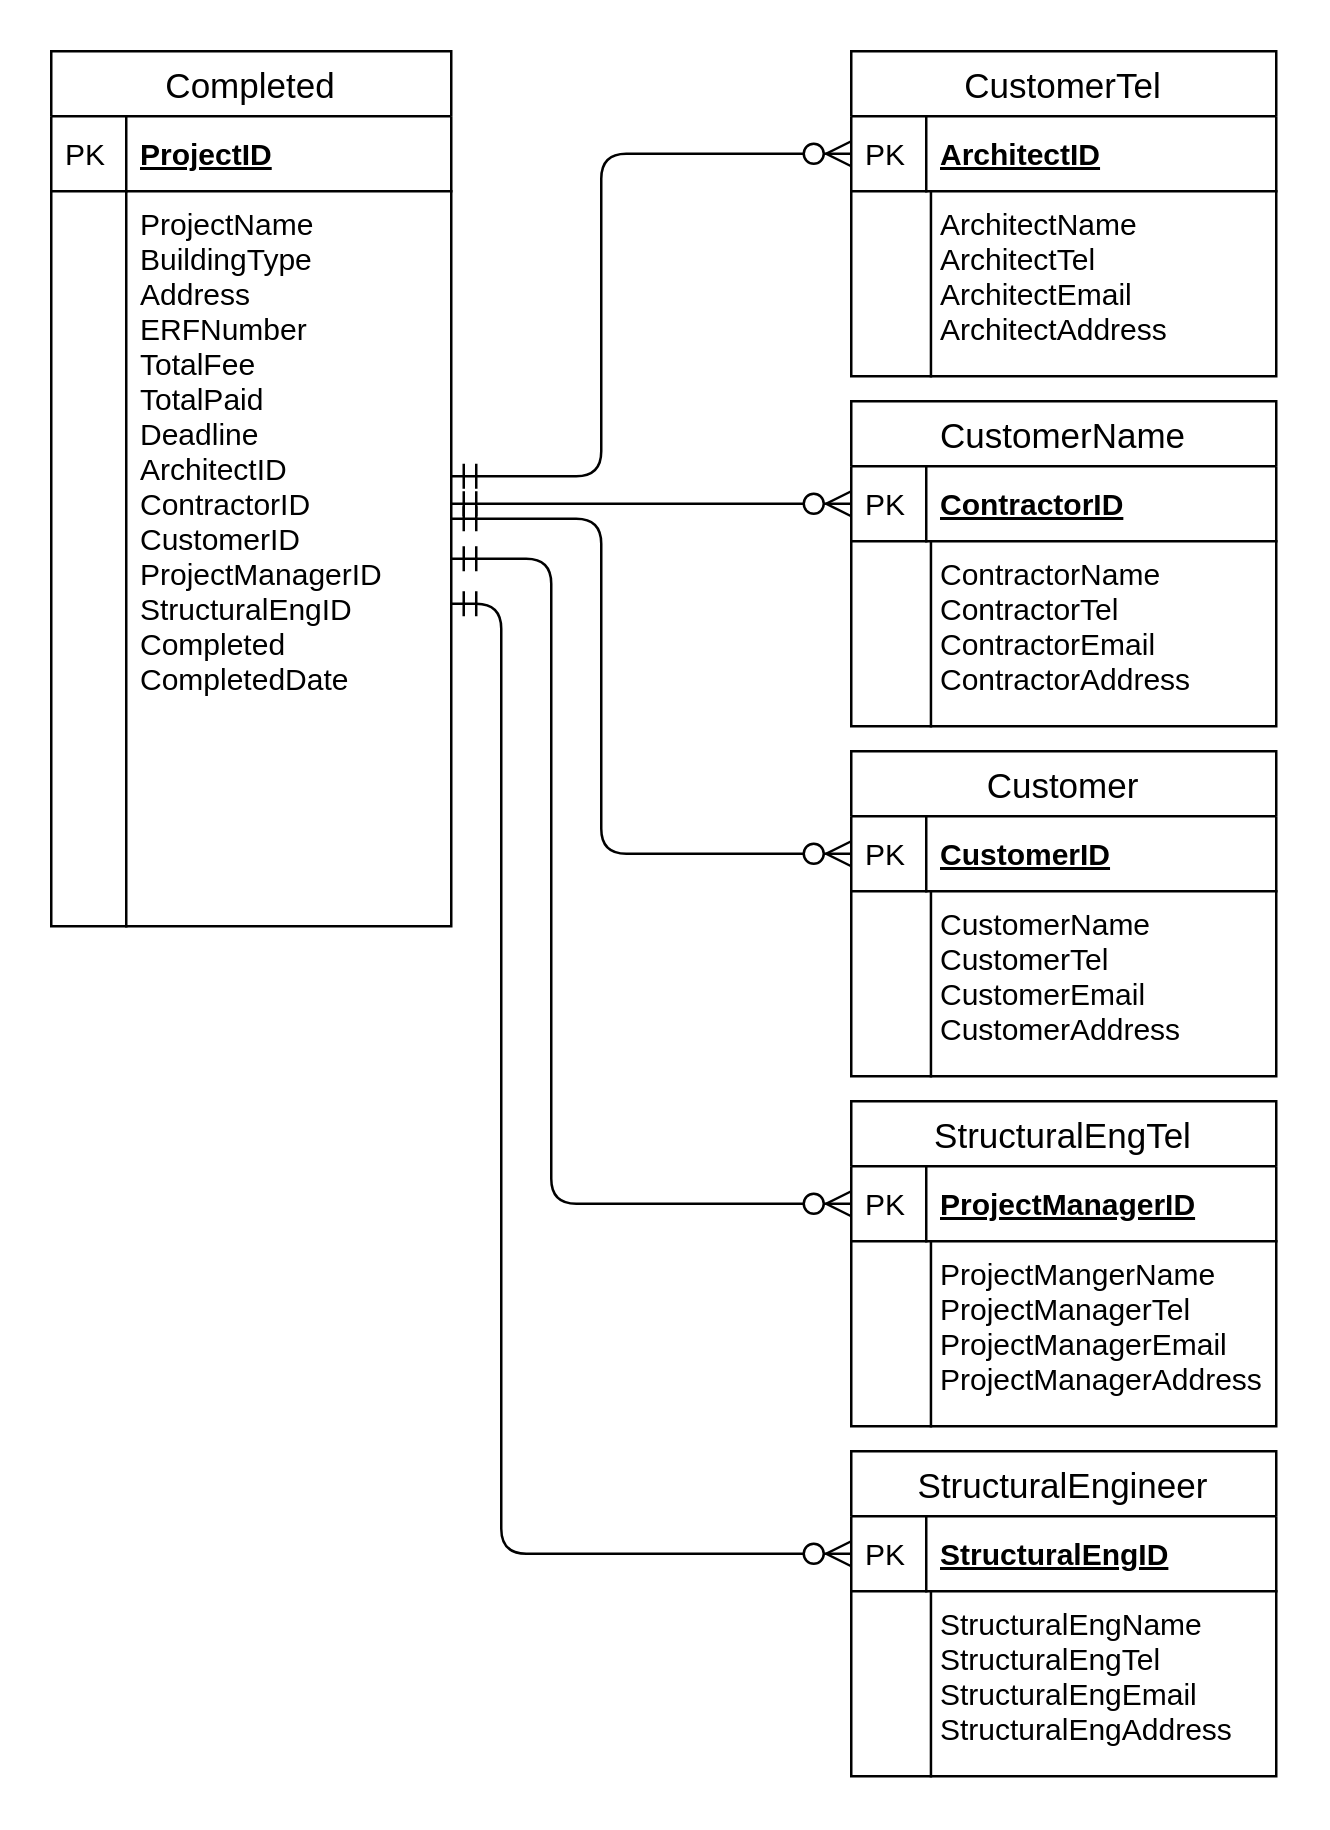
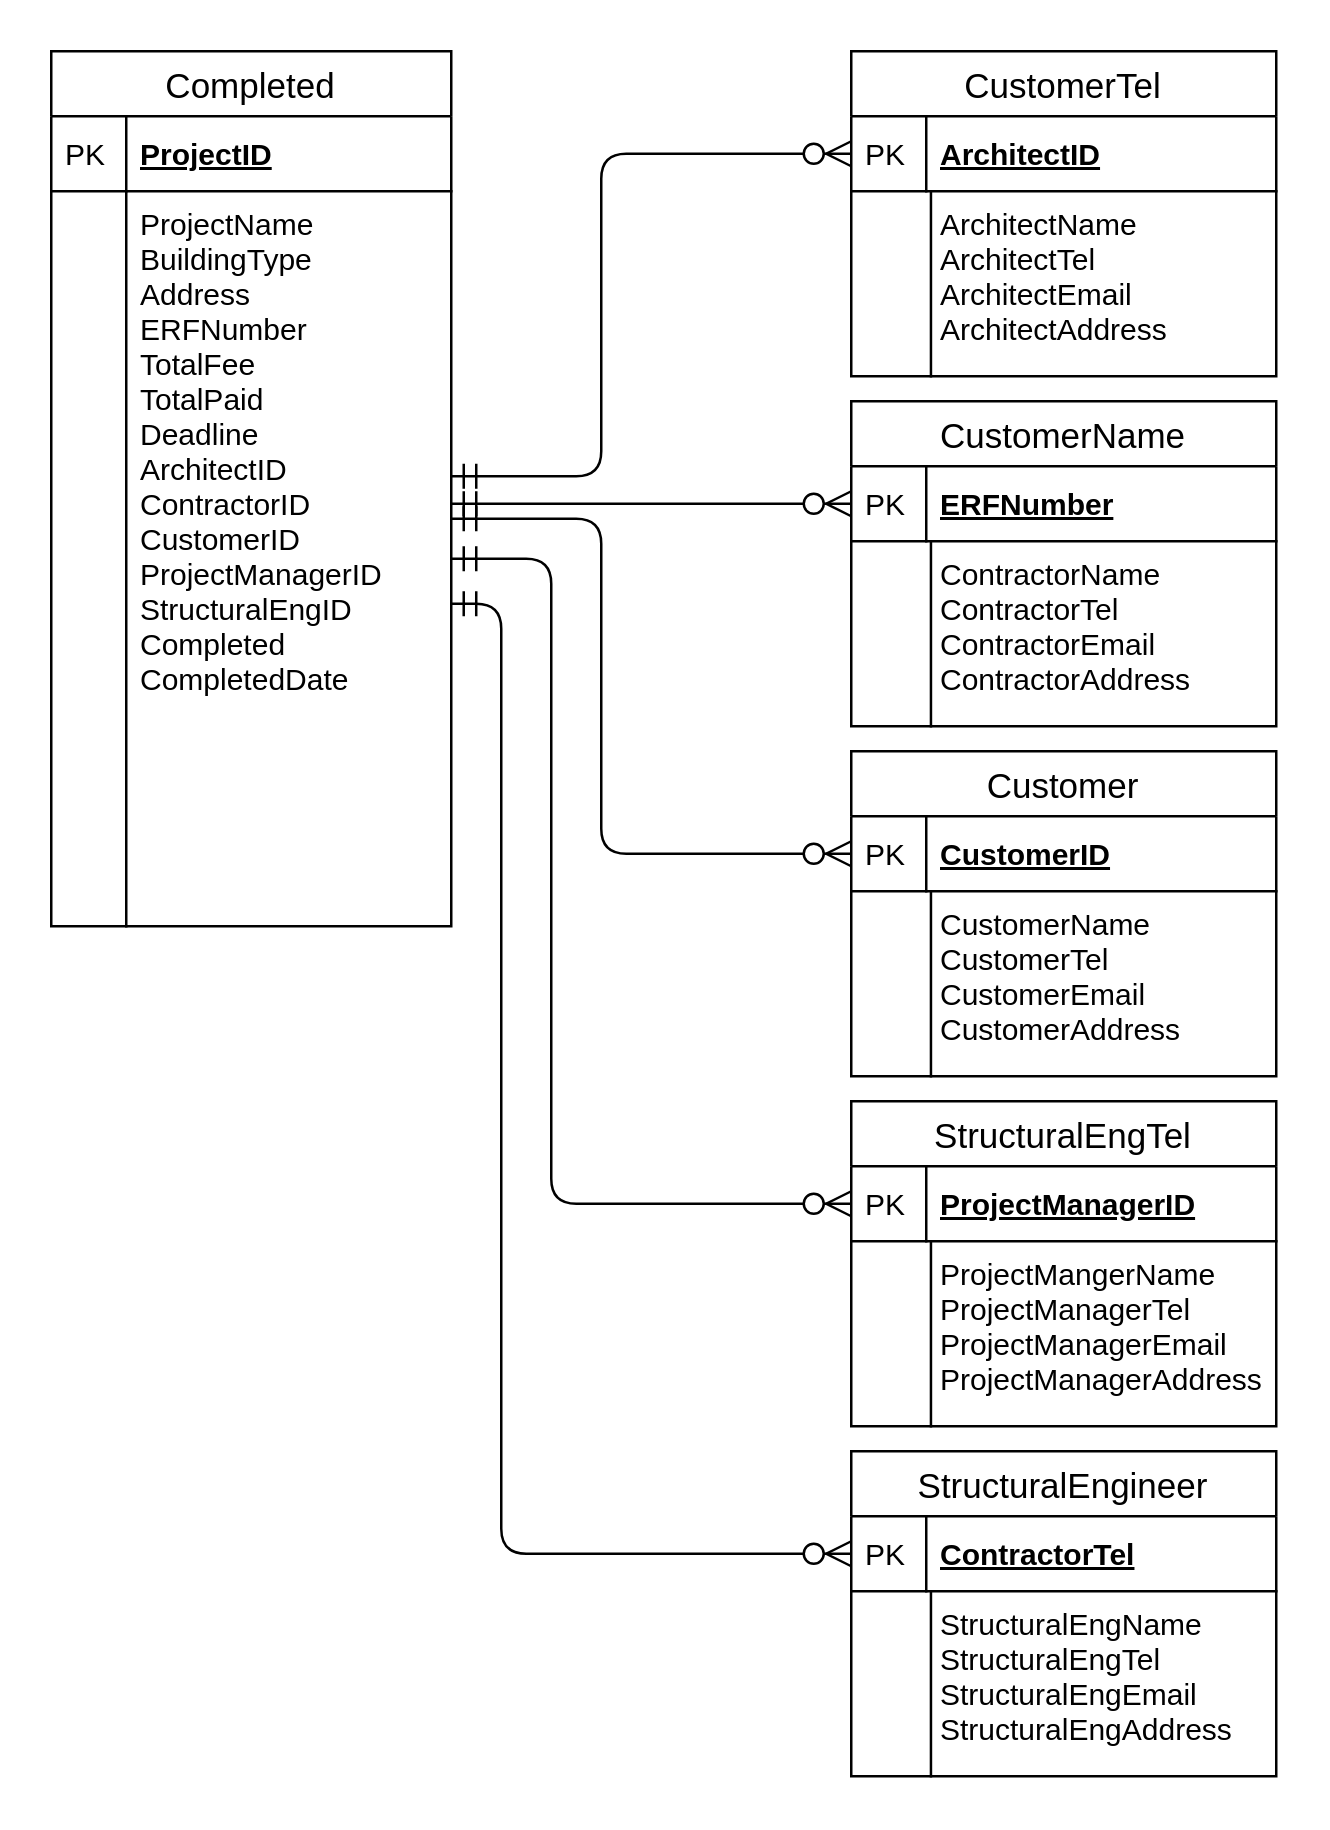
- <mxCell id="17" value="ContractorID" style="shape=partialRectangle;top=0;left=0;right=0;bottom=1;align=left;verticalAlign=middle;fillColor=none;spacingLeft=34;spacingRight=4;overflow=hidden;rotatable=0;points=[[0,0.5],[1,0.5]];portConstraint=eastwest;dropTarget=0;fontStyle=5;fontSize=12;" parent="16" vertex="1"><mxGeometry y="26" width="170" height="30" as="geometry" /></mxCell>
+ <mxCell id="17" value="ERFNumber" style="shape=partialRectangle;top=0;left=0;right=0;bottom=1;align=left;verticalAlign=middle;fillColor=none;spacingLeft=34;spacingRight=4;overflow=hidden;rotatable=0;points=[[0,0.5],[1,0.5]];portConstraint=eastwest;dropTarget=0;fontStyle=5;fontSize=12;" parent="16" vertex="1"><mxGeometry y="26" width="170" height="30" as="geometry" /></mxCell>
- <mxCell id="33" value="StructuralEngID" style="shape=partialRectangle;top=0;left=0;right=0;bottom=1;align=left;verticalAlign=middle;fillColor=none;spacingLeft=34;spacingRight=4;overflow=hidden;rotatable=0;points=[[0,0.5],[1,0.5]];portConstraint=eastwest;dropTarget=0;fontStyle=5;fontSize=12;" parent="32" vertex="1"><mxGeometry y="26" width="170" height="30" as="geometry" /></mxCell>
+ <mxCell id="33" value="ContractorTel" style="shape=partialRectangle;top=0;left=0;right=0;bottom=1;align=left;verticalAlign=middle;fillColor=none;spacingLeft=34;spacingRight=4;overflow=hidden;rotatable=0;points=[[0,0.5],[1,0.5]];portConstraint=eastwest;dropTarget=0;fontStyle=5;fontSize=12;" parent="32" vertex="1"><mxGeometry y="26" width="170" height="30" as="geometry" /></mxCell>
